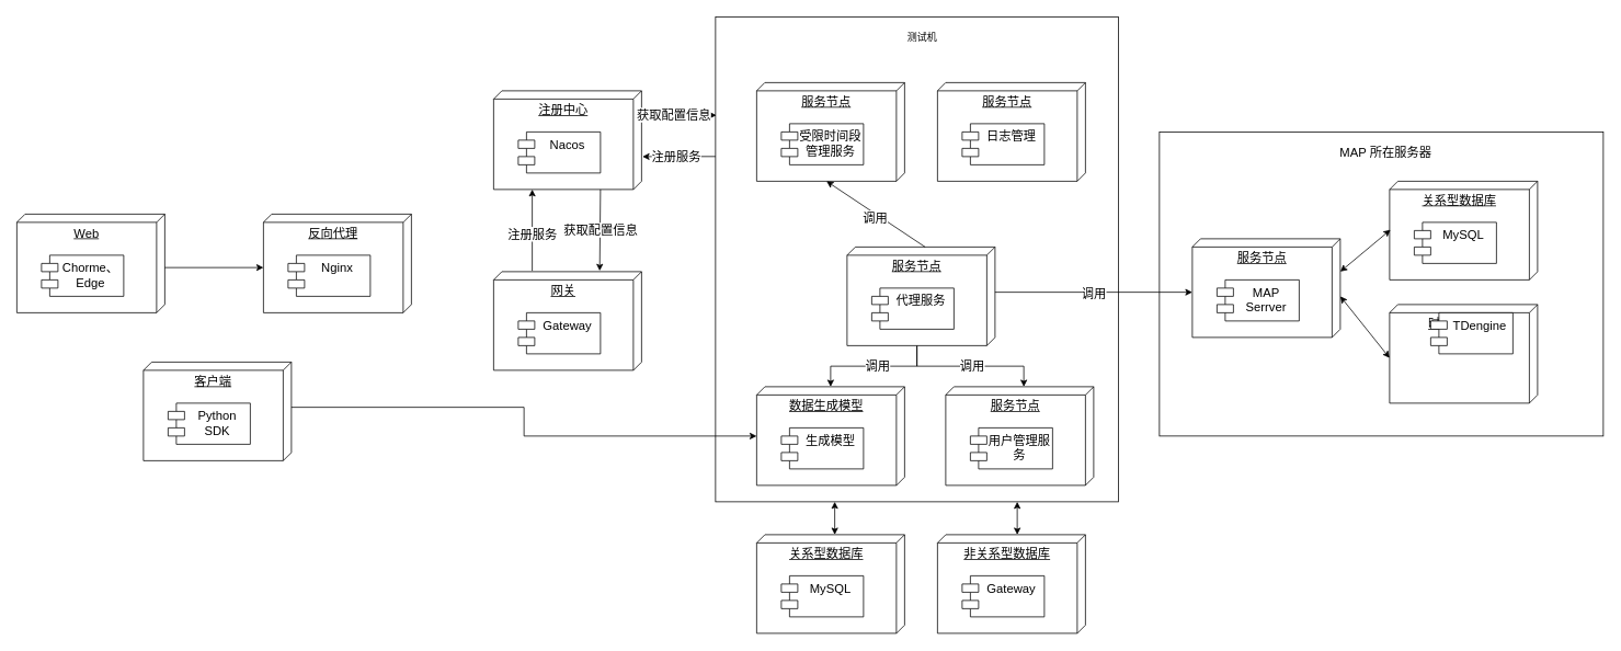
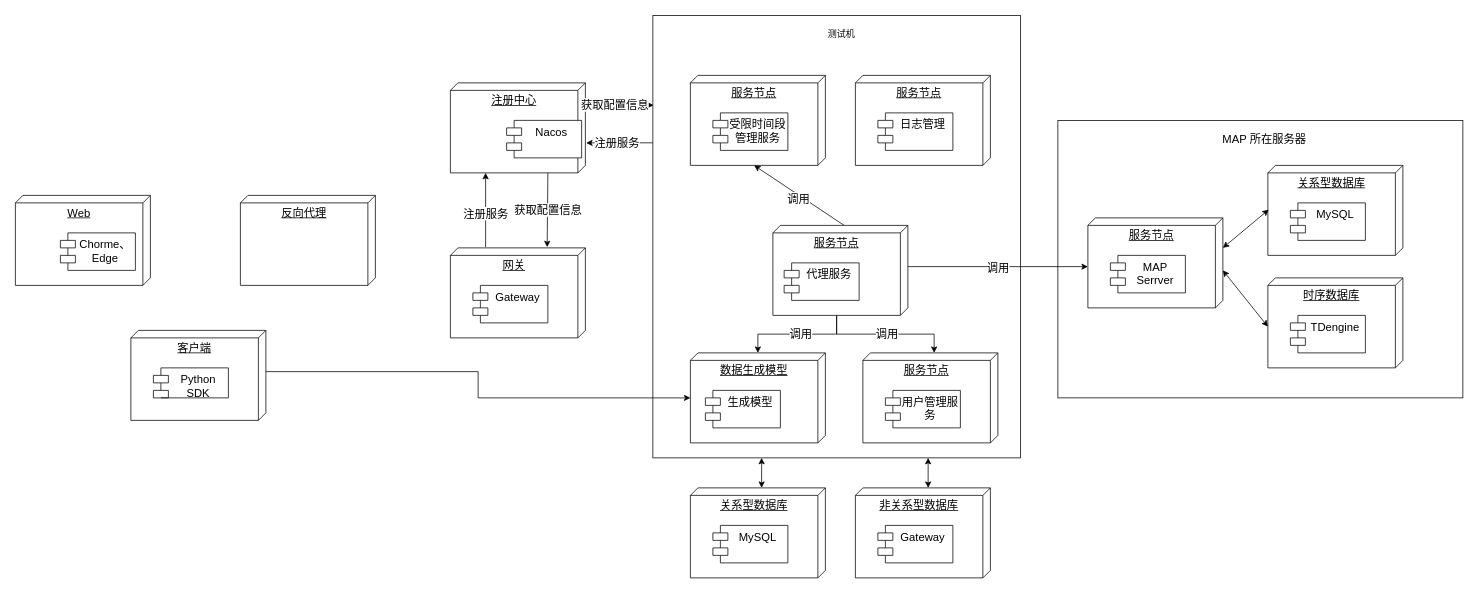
- <mxCell id="13" value="Nacos" style="shape=module;align=left;spacingLeft=20;align=center;verticalAlign=top;whiteSpace=wrap;html=1;fontSize=15;" vertex="1" parent="1"><mxGeometry x="630" y="160" width="100" height="50" as="geometry" /></mxCell>
+ <mxCell id="13" value="Nacos" style="shape=module;align=left;spacingLeft=20;align=center;verticalAlign=top;whiteSpace=wrap;html=1;fontSize=15;" vertex="1" parent="1"><mxGeometry x="675" y="160" width="100" height="50" as="geometry" /></mxCell>
- <mxCell id="36" style="edgeStyle=orthogonalEdgeStyle;rounded=0;orthogonalLoop=1;jettySize=auto;html=1;exitX=0.542;exitY=0;exitDx=0;exitDy=0;exitPerimeter=0;entryX=0;entryY=0;entryDx=65;entryDy=180;entryPerimeter=0;fontSize=15;" edge="1" parent="1" source="4" target="6"><mxGeometry relative="1" as="geometry" /></mxCell>
- <mxCell id="5" value="Chorme、Edge" style="shape=module;align=left;spacingLeft=20;align=center;verticalAlign=top;whiteSpace=wrap;html=1;fontSize=15;" vertex="1" parent="1"><mxGeometry x="50" y="310" width="100" height="50" as="geometry" /></mxCell>
+ <mxCell id="5" value="Chorme、Edge" style="shape=module;align=left;spacingLeft=20;align=center;verticalAlign=top;whiteSpace=wrap;html=1;fontSize=15;" vertex="1" parent="1"><mxGeometry x="80" y="310" width="100" height="50" as="geometry" /></mxCell>
- <mxCell id="7" value="Nginx" style="shape=module;align=left;spacingLeft=20;align=center;verticalAlign=top;whiteSpace=wrap;html=1;fontSize=15;" vertex="1" parent="1"><mxGeometry x="350" y="310" width="100" height="50" as="geometry" /></mxCell>
- <mxCell id="21" value="代理服务" style="shape=module;align=left;spacingLeft=20;align=center;verticalAlign=top;whiteSpace=wrap;html=1;fontSize=15;" vertex="1" parent="1"><mxGeometry x="1060" y="350" width="100" height="50" as="geometry" /></mxCell>
+ <mxCell id="21" value="代理服务" style="shape=module;align=left;spacingLeft=20;align=center;verticalAlign=top;whiteSpace=wrap;html=1;fontSize=15;" vertex="1" parent="1"><mxGeometry x="1045" y="350" width="100" height="50" as="geometry" /></mxCell>
- <mxCell id="35" value="TDengine" style="shape=module;align=left;spacingLeft=20;align=center;verticalAlign=top;whiteSpace=wrap;html=1;fontSize=15;" vertex="1" parent="1"><mxGeometry x="1740" y="380" width="100" height="50" as="geometry" /></mxCell>
+ <mxCell id="35" value="TDengine" style="shape=module;align=left;spacingLeft=20;align=center;verticalAlign=top;whiteSpace=wrap;html=1;fontSize=15;" vertex="1" parent="1"><mxGeometry x="1720" y="420" width="100" height="50" as="geometry" /></mxCell>
- <mxCell id="9" value="Python SDK" style="shape=module;align=left;spacingLeft=20;align=center;verticalAlign=top;whiteSpace=wrap;html=1;fontSize=15;" vertex="1" parent="1"><mxGeometry x="204" y="490" width="100" height="50" as="geometry" /></mxCell>
+ <mxCell id="9" value="Python SDK" style="shape=module;align=left;spacingLeft=20;align=center;verticalAlign=top;whiteSpace=wrap;html=1;fontSize=15;" vertex="1" parent="1"><mxGeometry x="204" y="490" width="100" height="40" as="geometry" /></mxCell>
- <mxCell id="29" value="生成模型" style="shape=module;align=left;spacingLeft=20;align=center;verticalAlign=top;whiteSpace=wrap;html=1;fontSize=15;" vertex="1" parent="1"><mxGeometry x="950" y="520" width="100" height="50" as="geometry" /></mxCell>
+ <mxCell id="29" value="生成模型" style="shape=module;align=left;spacingLeft=20;align=center;verticalAlign=top;whiteSpace=wrap;html=1;fontSize=15;" vertex="1" parent="1"><mxGeometry x="940" y="520" width="100" height="50" as="geometry" /></mxCell>
